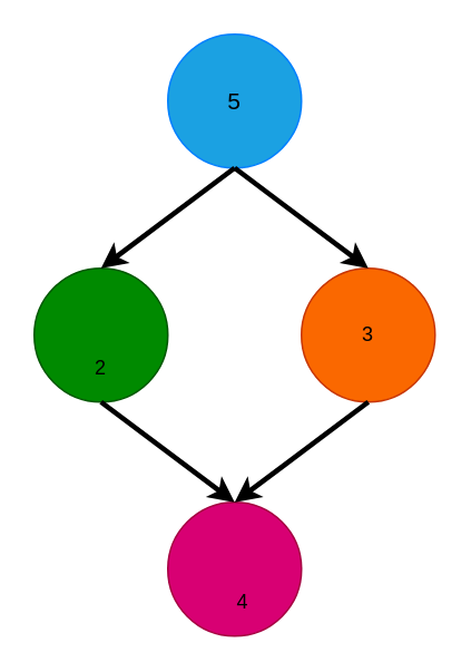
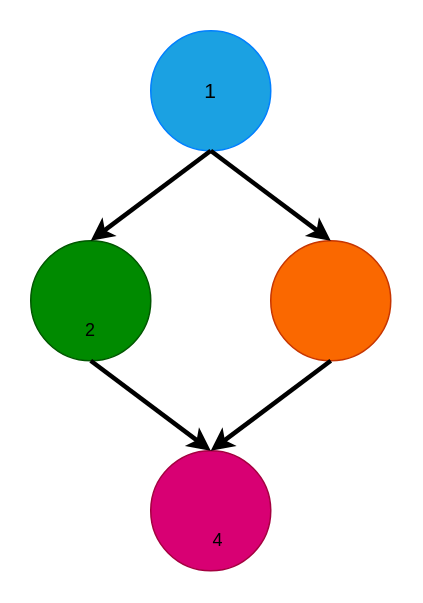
- <mxCell id="10" value="&lt;font style=&quot;font-size: 14px;&quot;&gt;5&lt;/font&gt;" style="text;html=1;strokeColor=none;fillColor=none;align=center;verticalAlign=middle;whiteSpace=wrap;rounded=0;" vertex="1" parent="1"><mxGeometry x="110" y="45" width="60" height="30" as="geometry" /></mxCell>
+ <mxCell id="10" value="&lt;font style=&quot;font-size: 14px;&quot;&gt;1&lt;/font&gt;" style="text;html=1;strokeColor=none;fillColor=none;align=center;verticalAlign=middle;whiteSpace=wrap;rounded=0;" vertex="1" parent="1"><mxGeometry x="110" y="45" width="60" height="30" as="geometry" /></mxCell>
- <mxCell id="11" value="3" style="text;html=1;strokeColor=none;fillColor=none;align=center;verticalAlign=middle;whiteSpace=wrap;rounded=0;" vertex="1" parent="1"><mxGeometry x="190" y="185" width="60" height="30" as="geometry" /></mxCell>
